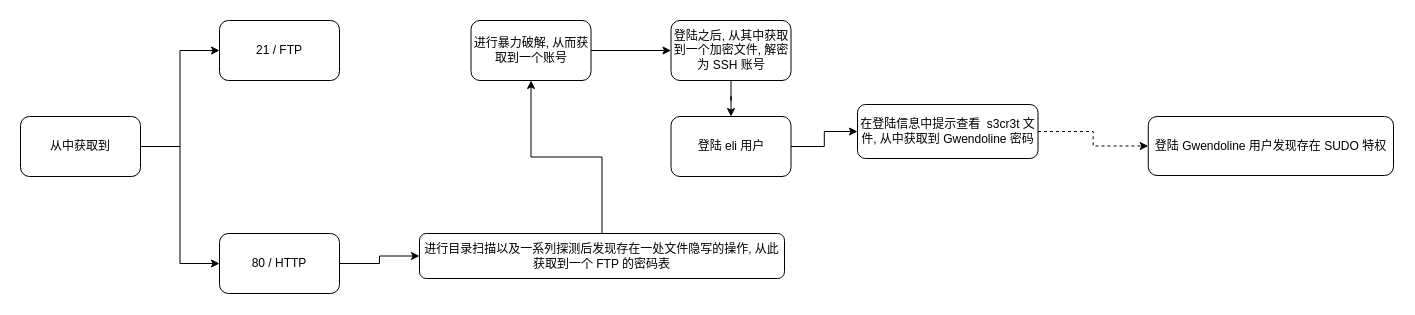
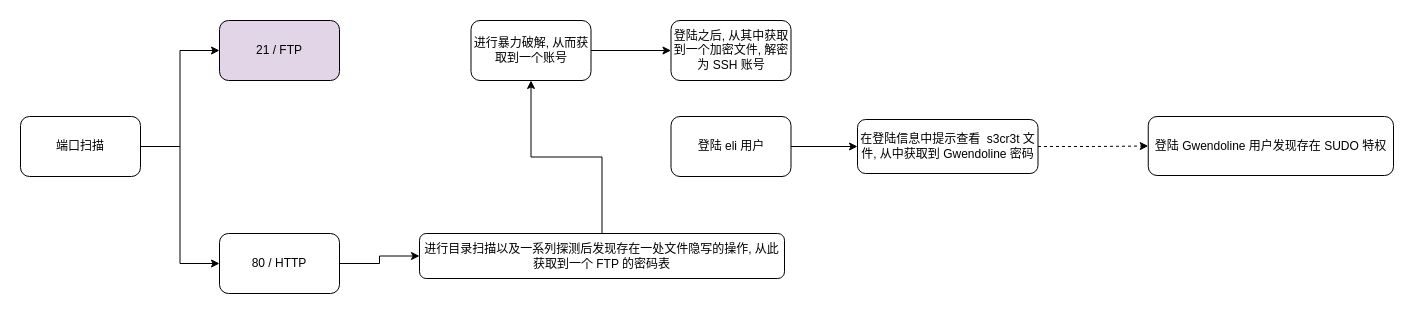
- <mxCell id="5" value="21 / FTP" style="whiteSpace=wrap;html=1;rounded=1;" vertex="1" parent="1"><mxGeometry x="219" y="20" width="120" height="60" as="geometry" /></mxCell>
+ <mxCell id="5" value="21 / FTP" style="whiteSpace=wrap;html=1;rounded=1;fillColor=#e1d5e7;" vertex="1" parent="1"><mxGeometry x="219" y="20" width="120" height="60" as="geometry" /></mxCell>
- <mxCell id="12" value="" style="edgeStyle=orthogonalEdgeStyle;rounded=0;orthogonalLoop=1;jettySize=auto;html=1;" edge="1" parent="1" source="13" target="15"><mxGeometry relative="1" as="geometry" /></mxCell>
- <mxCell id="17" value="在登陆信息中提示查看&amp;nbsp; s3cr3t 文件, 从中获取到 Gwendoline 密码" style="whiteSpace=wrap;html=1;rounded=1;" vertex="1" parent="1"><mxGeometry x="857" y="104" width="180.5" height="54" as="geometry" /></mxCell>
+ <mxCell id="17" value="在登陆信息中提示查看&amp;nbsp; s3cr3t 文件, 从中获取到 Gwendoline 密码" style="whiteSpace=wrap;html=1;rounded=1;" vertex="1" parent="1"><mxGeometry x="857" y="119" width="180.5" height="54" as="geometry" /></mxCell>
- <mxCell id="4" value="从中获取到" style="rounded=1;whiteSpace=wrap;html=1;" vertex="1" parent="1"><mxGeometry x="20" y="116" width="120" height="60" as="geometry" /></mxCell>
+ <mxCell id="4" value="端口扫描" style="rounded=1;whiteSpace=wrap;html=1;" vertex="1" parent="1"><mxGeometry x="20" y="116" width="120" height="60" as="geometry" /></mxCell>
